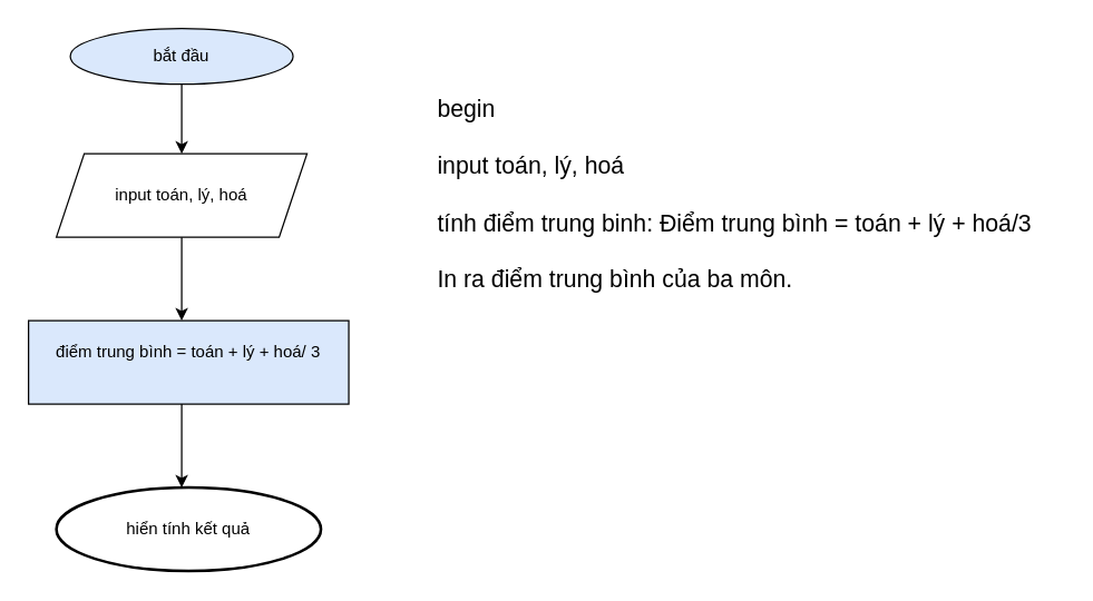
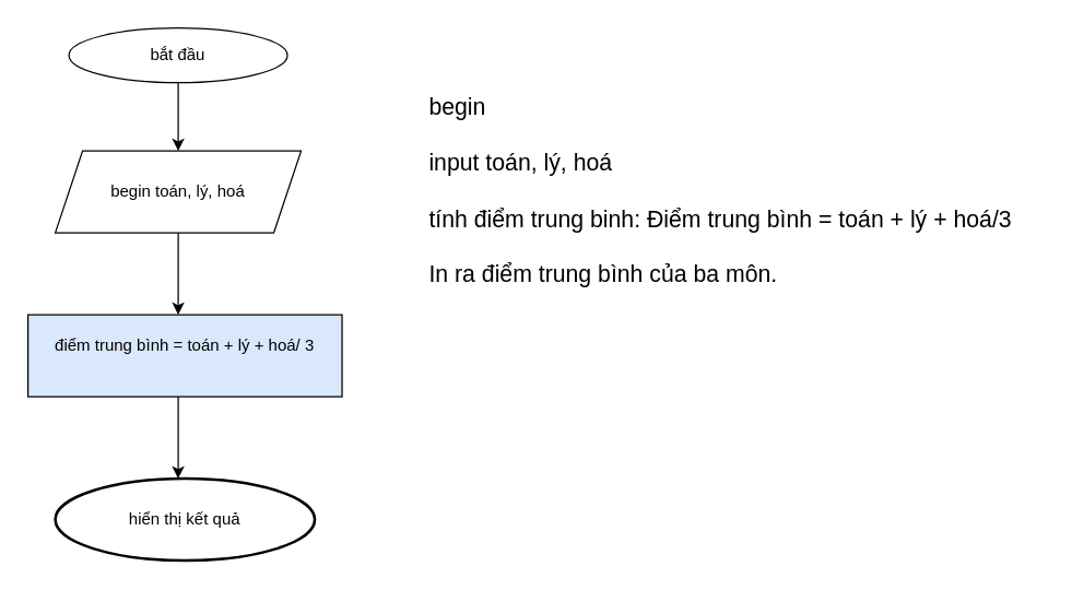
- <mxCell id="2" value="bắt đầu" style="ellipse;whiteSpace=wrap;html=1;fillColor=#dae8fc;" vertex="1" parent="1"><mxGeometry x="50" y="20" width="160" height="40" as="geometry" /></mxCell>
+ <mxCell id="2" value="bắt đầu" style="ellipse;whiteSpace=wrap;html=1;" vertex="1" parent="1"><mxGeometry x="50" y="20" width="160" height="40" as="geometry" /></mxCell>
- <mxCell id="4" value="input toán, lý, hoá" style="shape=parallelogram;perimeter=parallelogramPerimeter;whiteSpace=wrap;html=1;fixedSize=1;" vertex="1" parent="1"><mxGeometry x="40" y="110" width="180" height="60" as="geometry" /></mxCell>
+ <mxCell id="4" value="begin toán, lý, hoá" style="shape=parallelogram;perimeter=parallelogramPerimeter;whiteSpace=wrap;html=1;fixedSize=1;" vertex="1" parent="1"><mxGeometry x="40" y="110" width="180" height="60" as="geometry" /></mxCell>
- <mxCell id="8" value="hiển tính kết quả" style="strokeWidth=2;html=1;shape=mxgraph.flowchart.start_1;whiteSpace=wrap;" vertex="1" parent="1"><mxGeometry x="40" y="350" width="190" height="60" as="geometry" /></mxCell>
+ <mxCell id="8" value="hiển thị kết quả" style="strokeWidth=2;html=1;shape=mxgraph.flowchart.start_1;whiteSpace=wrap;" vertex="1" parent="1"><mxGeometry x="40" y="350" width="190" height="60" as="geometry" /></mxCell>
